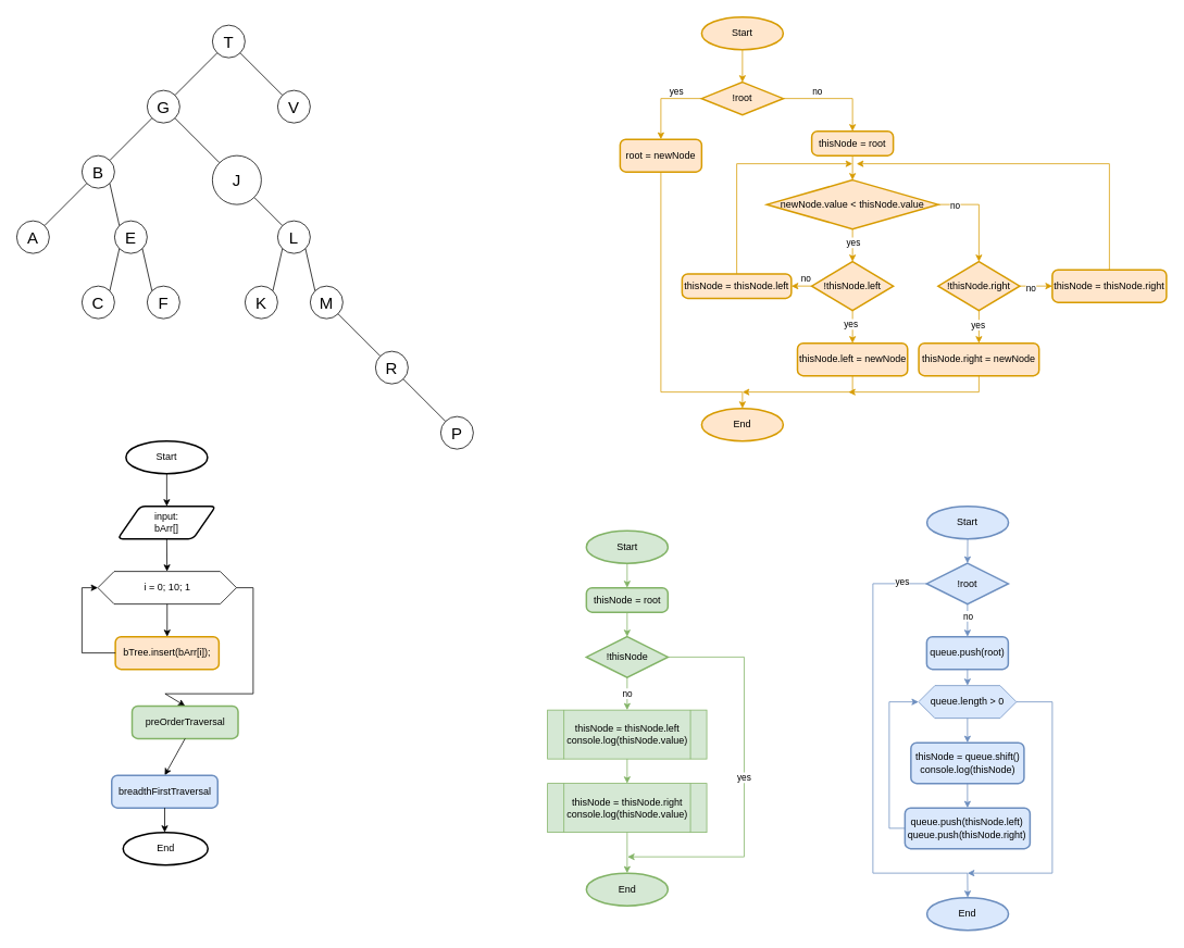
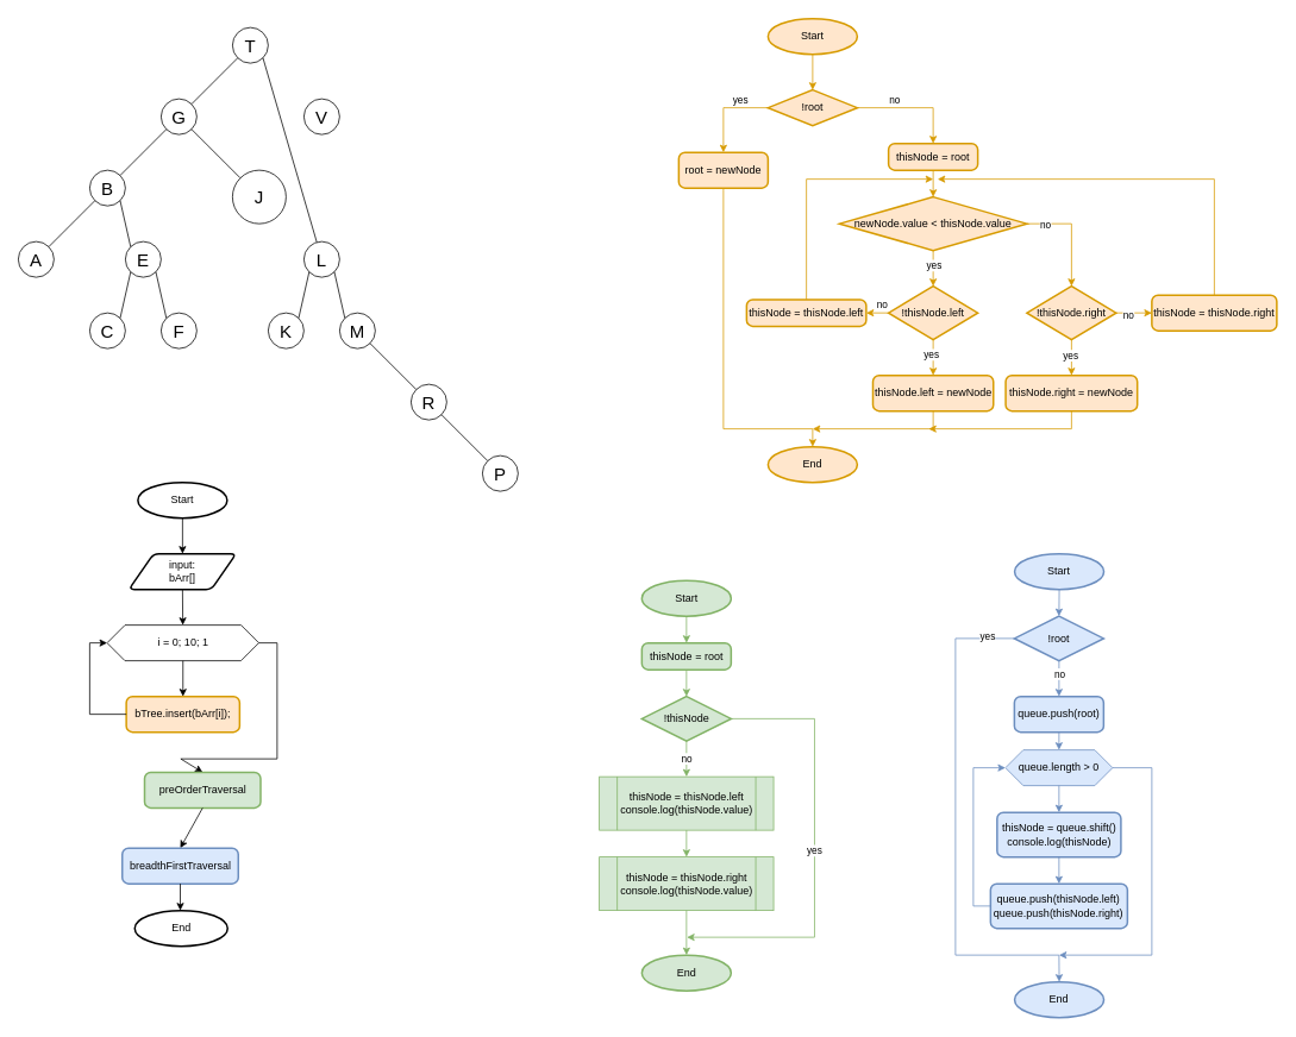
- <mxCell id="29" value="" style="endArrow=none;html=1;rounded=0;exitX=1;exitY=1;exitDx=0;exitDy=0;entryX=0;entryY=0;entryDx=0;entryDy=0;" parent="1" source="3" target="5" edge="1"><mxGeometry width="50" height="50" relative="1" as="geometry"><mxPoint x="340" y="100" as="sourcePoint" /><mxPoint x="390" y="50" as="targetPoint" /></mxGeometry></mxCell>
+ <mxCell id="29" value="" style="endArrow=none;html=1;rounded=0;exitX=1;exitY=1;exitDx=0;exitDy=0;" parent="1" source="3" target="12" edge="1"><mxGeometry width="50" height="50" relative="1" as="geometry"><mxPoint x="340" y="100" as="sourcePoint" /><mxPoint x="390" y="50" as="targetPoint" /></mxGeometry></mxCell>
- <mxCell id="24" value="" style="endArrow=none;html=1;rounded=0;exitX=1;exitY=1;exitDx=0;exitDy=0;entryX=0;entryY=0;entryDx=0;entryDy=0;" parent="1" source="7" target="12" edge="1"><mxGeometry width="50" height="50" relative="1" as="geometry"><mxPoint x="260" y="280" as="sourcePoint" /><mxPoint x="310" y="230" as="targetPoint" /></mxGeometry></mxCell>
